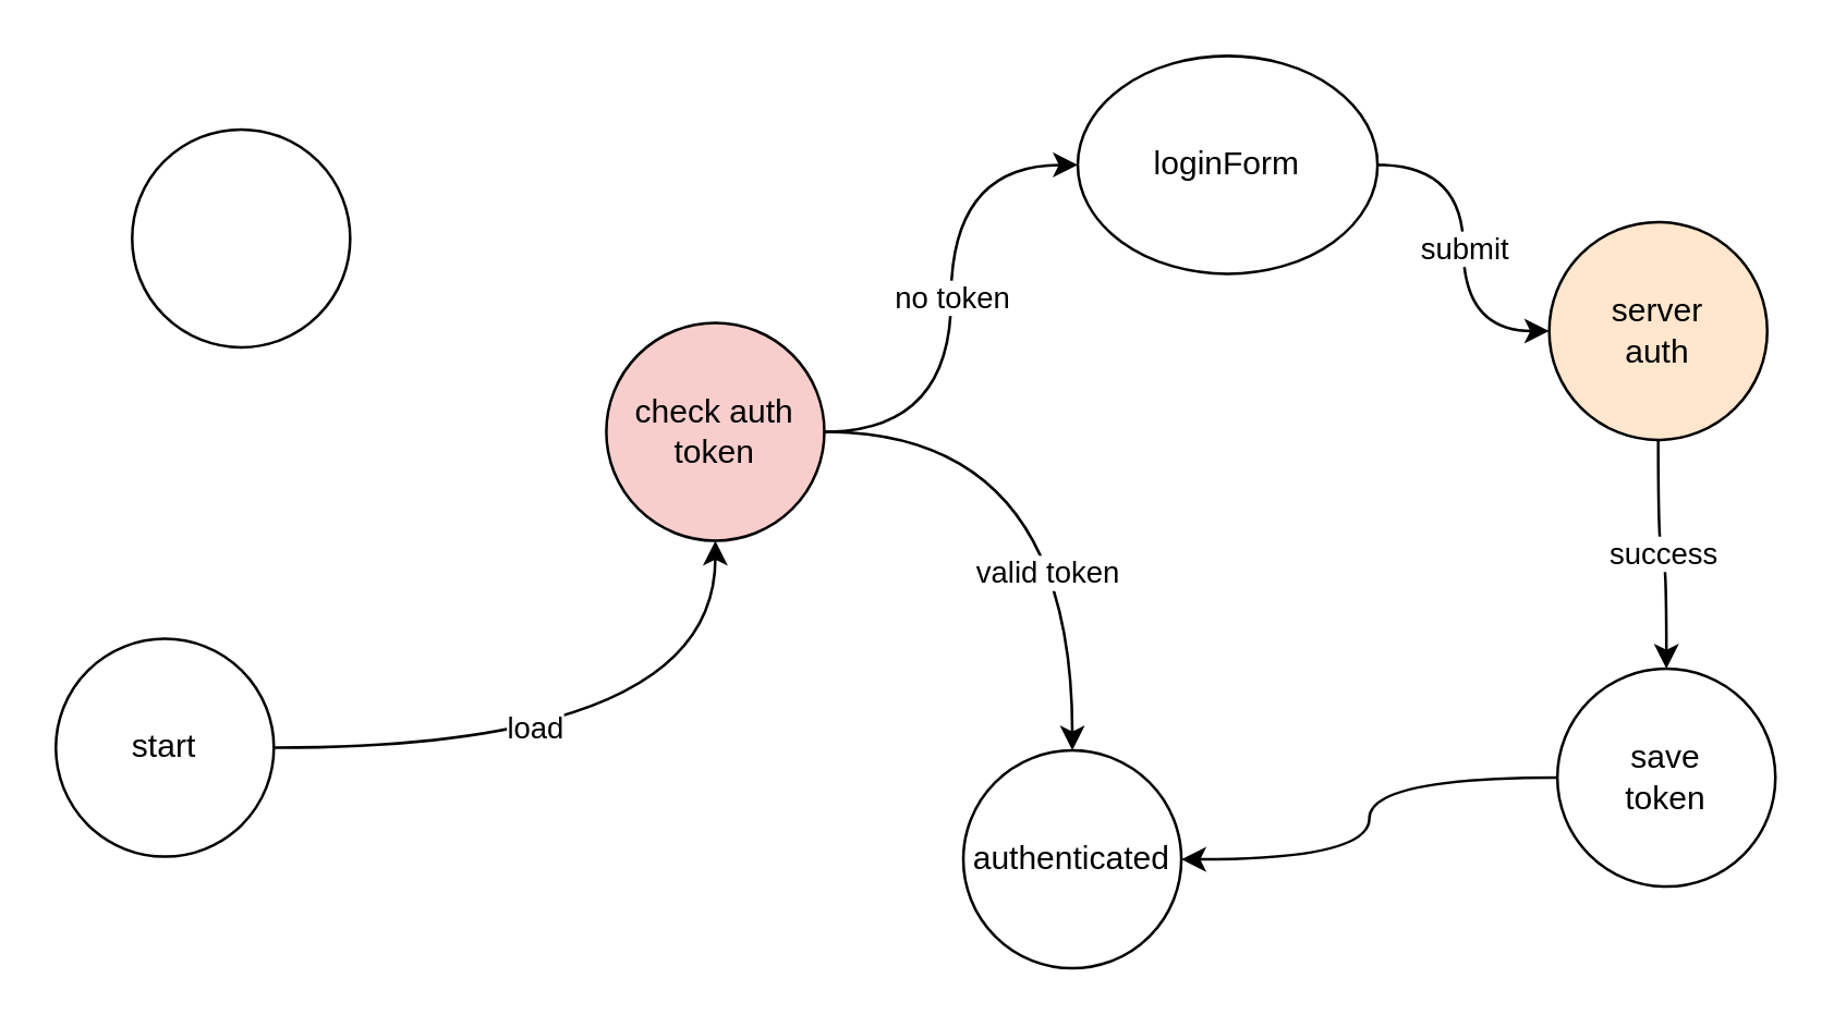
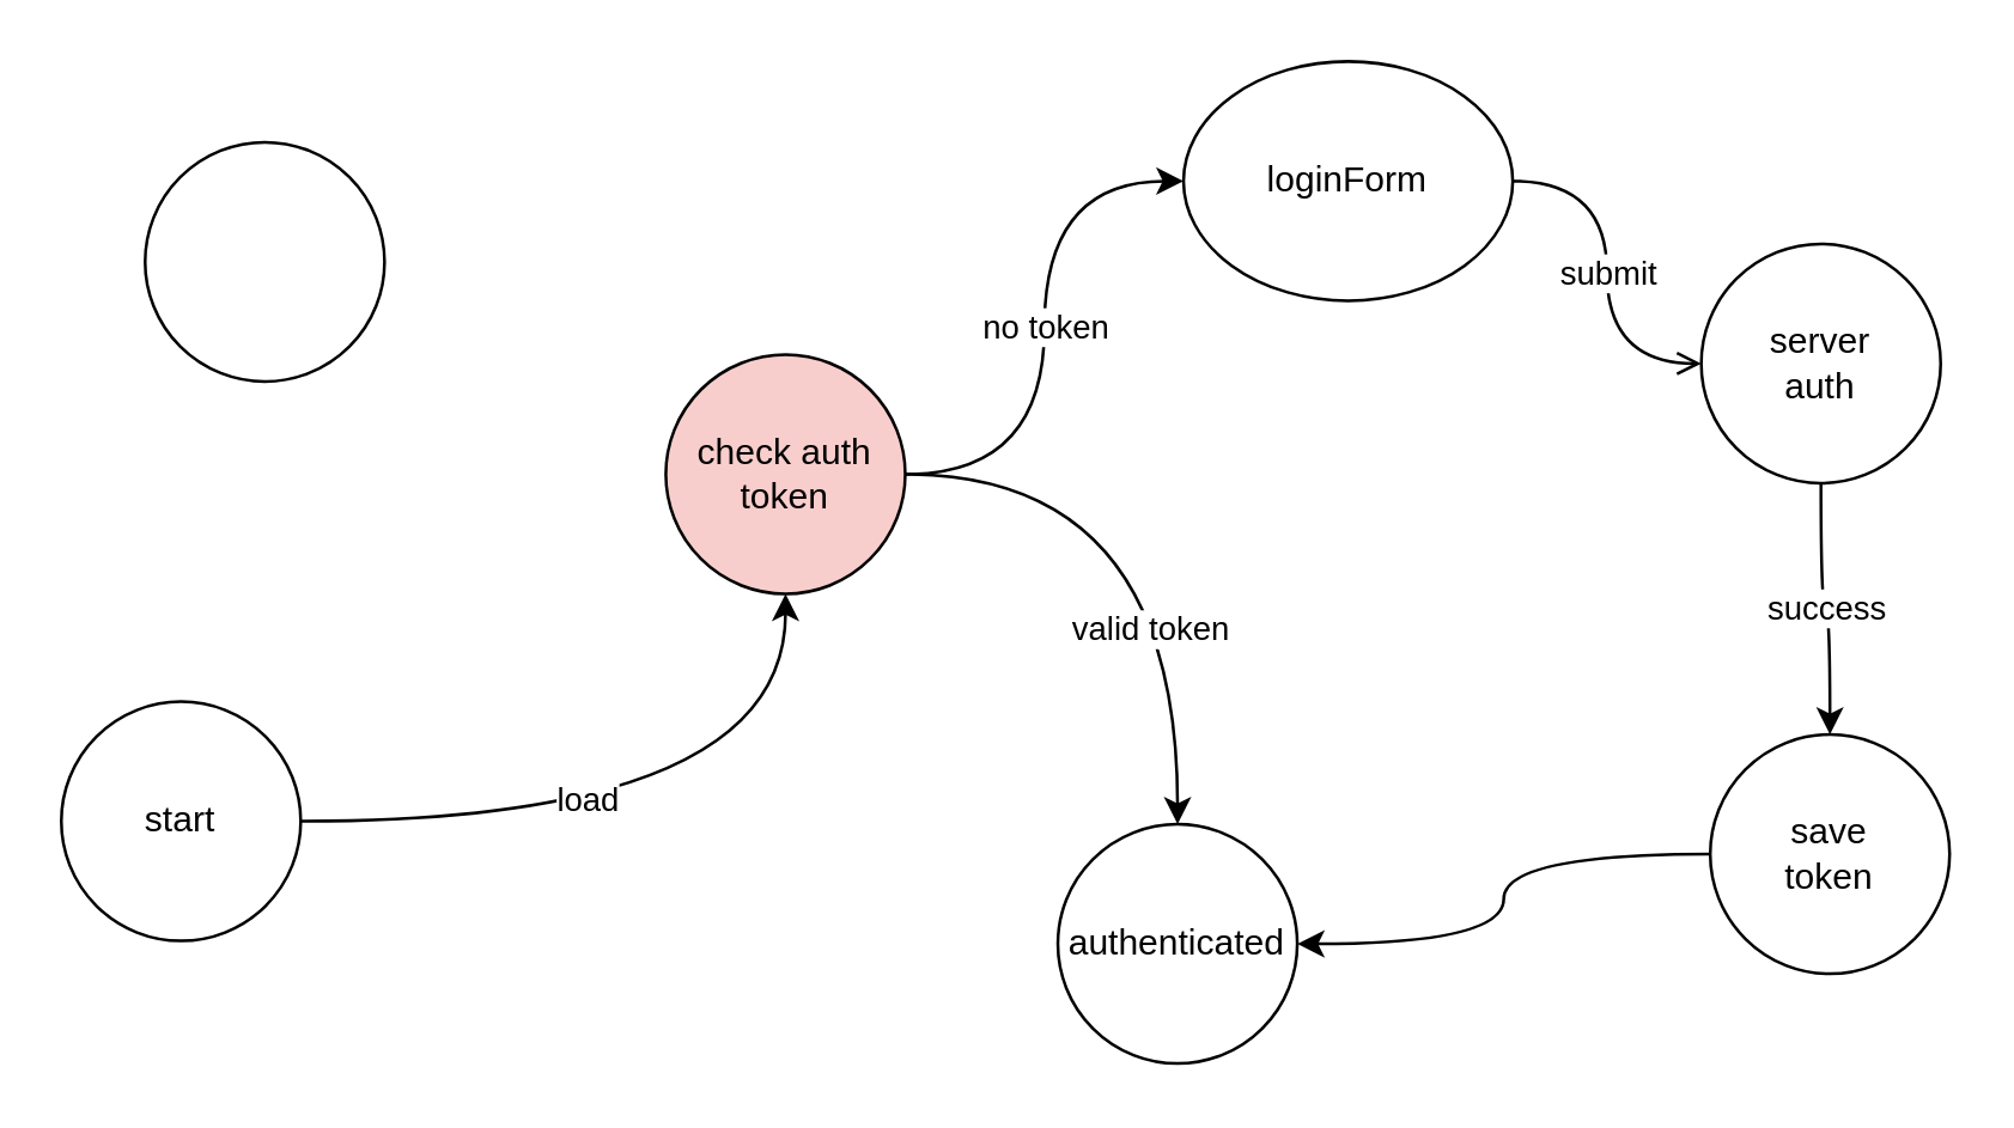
- <mxCell id="7" value="submit" style="edgeStyle=orthogonalEdgeStyle;curved=1;html=1;" edge="1" parent="1" source="8" target="6"><mxGeometry relative="1" as="geometry" /></mxCell>
+ <mxCell id="7" value="submit" style="edgeStyle=orthogonalEdgeStyle;curved=1;html=1;endArrow=open;" edge="1" parent="1" source="8" target="6"><mxGeometry relative="1" as="geometry" /></mxCell>
- <mxCell id="6" value="server&lt;br&gt;auth" style="ellipse;whiteSpace=wrap;html=1;aspect=fixed;fillColor=#ffe6cc;" vertex="1" parent="1"><mxGeometry x="568" y="81" width="80" height="80" as="geometry" /></mxCell>
+ <mxCell id="6" value="server&lt;br&gt;auth" style="ellipse;whiteSpace=wrap;html=1;aspect=fixed;" vertex="1" parent="1"><mxGeometry x="568" y="81" width="80" height="80" as="geometry" /></mxCell>
